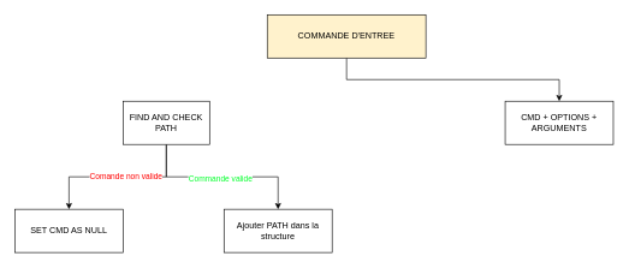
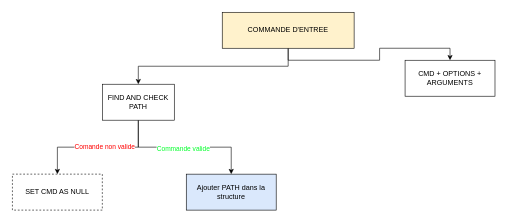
+ <mxCell id="2" style="edgeStyle=orthogonalEdgeStyle;rounded=0;orthogonalLoop=1;jettySize=auto;html=1;exitX=0.5;exitY=1;exitDx=0;exitDy=0;" edge="1" parent="1" source="4" target="9"><mxGeometry relative="1" as="geometry" /></mxCell>
- <mxCell id="11" value="CMD + OPTIONS + ARGUMENTS" style="rounded=0;whiteSpace=wrap;html=1;" vertex="1" parent="1"><mxGeometry x="700" y="140" width="150" height="60" as="geometry" /></mxCell>
+ <mxCell id="11" value="CMD + OPTIONS + ARGUMENTS" style="rounded=0;whiteSpace=wrap;html=1;" vertex="1" parent="1"><mxGeometry x="675" y="100" width="150" height="60" as="geometry" /></mxCell>
- <mxCell id="10" value="SET CMD AS NULL" style="rounded=0;whiteSpace=wrap;html=1;" vertex="1" parent="1"><mxGeometry x="20" y="290" width="150" height="60" as="geometry" /></mxCell>
+ <mxCell id="10" value="SET CMD AS NULL" style="rounded=0;whiteSpace=wrap;html=1;dashed=1;" vertex="1" parent="1"><mxGeometry x="20" y="290" width="150" height="60" as="geometry" /></mxCell>
- <mxCell id="12" value="Ajouter PATH dans la structure" style="rounded=0;whiteSpace=wrap;html=1;" vertex="1" parent="1"><mxGeometry x="310" y="290" width="150" height="60" as="geometry" /></mxCell>
+ <mxCell id="12" value="Ajouter PATH dans la structure" style="rounded=0;whiteSpace=wrap;html=1;fillColor=#dae8fc;" vertex="1" parent="1"><mxGeometry x="310" y="290" width="150" height="60" as="geometry" /></mxCell>
